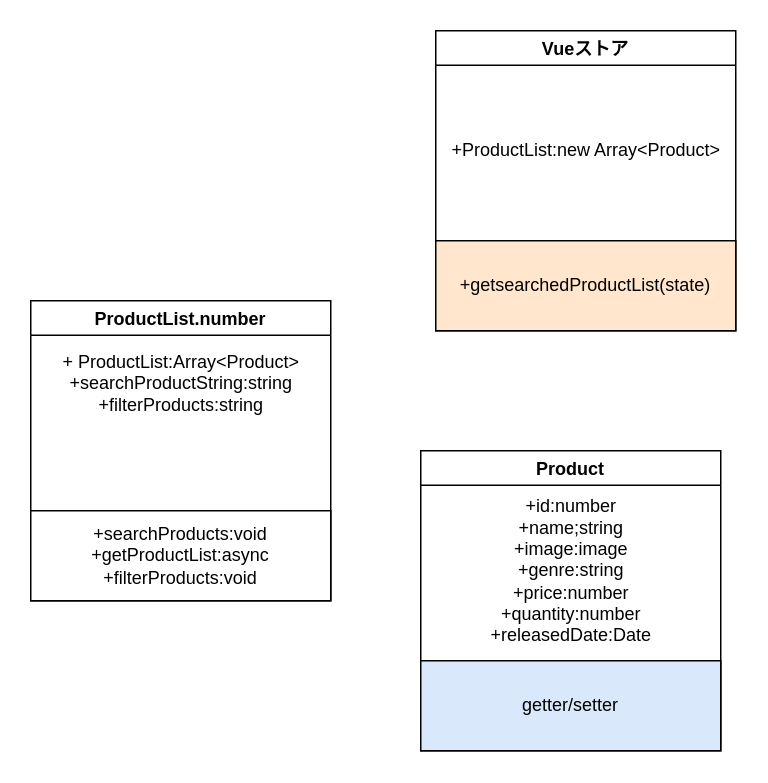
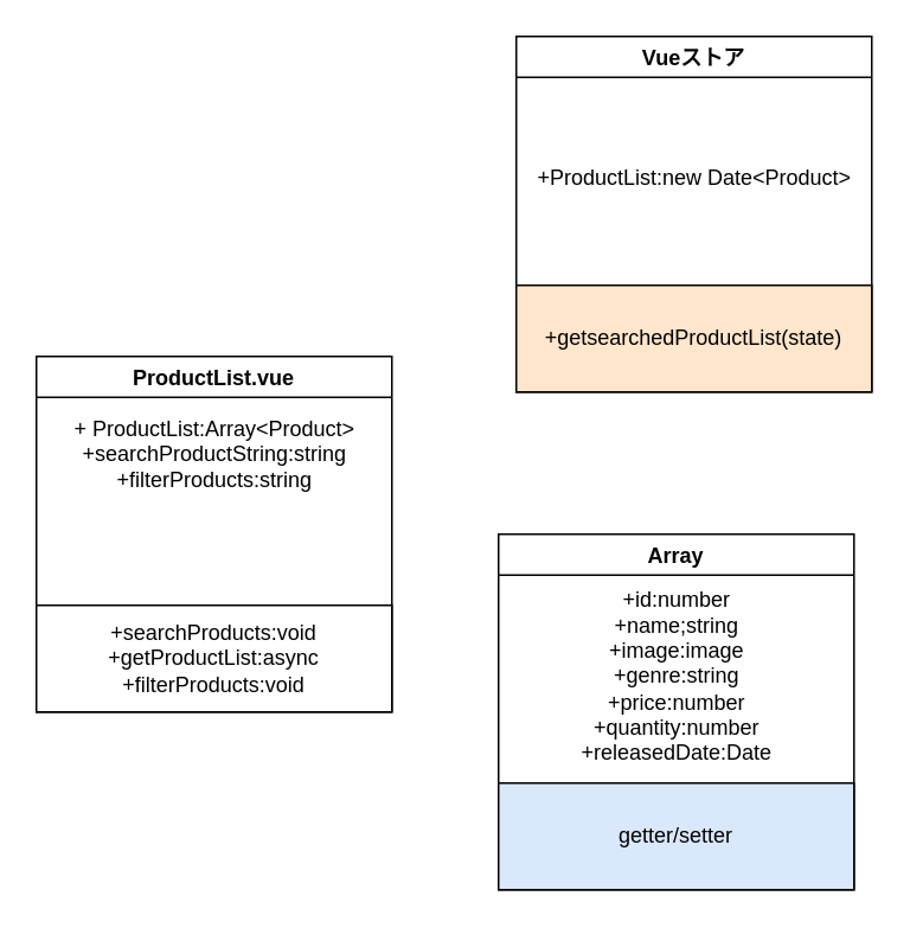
- <mxCell id="10" value="+ProductList:new Array&amp;lt;Product&amp;gt;" style="text;html=1;align=center;verticalAlign=middle;resizable=0;points=[];autosize=1;strokeColor=none;fillColor=none;" vertex="1" parent="8"><mxGeometry x="5" y="70" width="190" height="20" as="geometry" /></mxCell>
+ <mxCell id="10" value="+ProductList:new Date&amp;lt;Product&amp;gt;" style="text;html=1;align=center;verticalAlign=middle;resizable=0;points=[];autosize=1;strokeColor=none;fillColor=none;" vertex="1" parent="8"><mxGeometry x="5" y="70" width="190" height="20" as="geometry" /></mxCell>
- <mxCell id="2" value="ProductList.number" style="swimlane;" vertex="1" parent="1"><mxGeometry x="20" y="200" width="200" height="200" as="geometry" /></mxCell>
+ <mxCell id="2" value="ProductList.vue" style="swimlane;" vertex="1" parent="1"><mxGeometry x="20" y="200" width="200" height="200" as="geometry" /></mxCell>
- <mxCell id="5" value="Product" style="swimlane;" vertex="1" parent="1"><mxGeometry x="280" y="300" width="200" height="200" as="geometry" /></mxCell>
+ <mxCell id="5" value="Array" style="swimlane;" vertex="1" parent="1"><mxGeometry x="280" y="300" width="200" height="200" as="geometry" /></mxCell>
